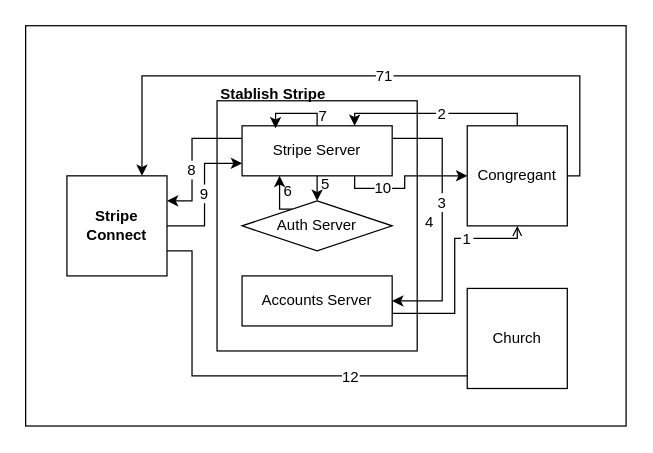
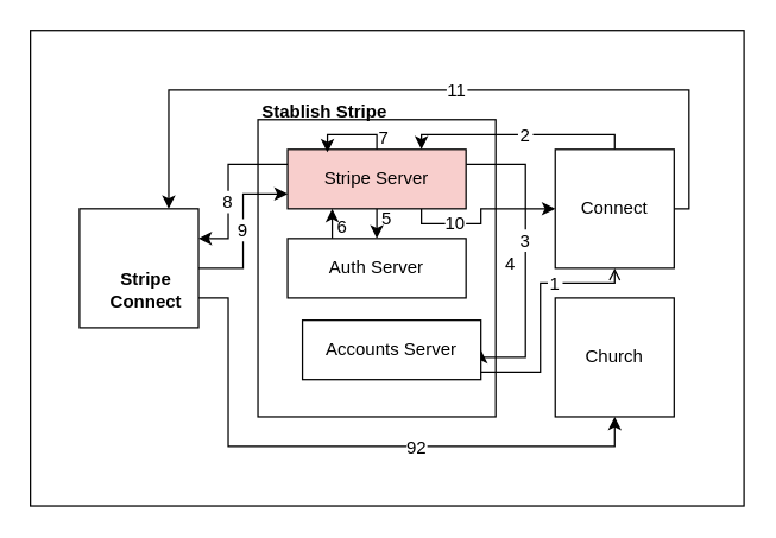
- <mxCell id="33" value="71" style="text;html=1;align=center;verticalAlign=middle;whiteSpace=wrap;rounded=1;strokeWidth=0;fillColor=#FFFFFF;fontColor=#000000;strokeColor=none;glass=0;shadow=0;" vertex="1" parent="1"><mxGeometry x="300" y="53" width="14" height="15" as="geometry" /></mxCell>
+ <mxCell id="33" value="11" style="text;html=1;align=center;verticalAlign=middle;whiteSpace=wrap;rounded=1;strokeWidth=0;fillColor=#FFFFFF;fontColor=#000000;strokeColor=none;glass=0;shadow=0;" vertex="1" parent="1"><mxGeometry x="300" y="53" width="14" height="15" as="geometry" /></mxCell>
- <mxCell id="11" value="Stripe Server" style="rounded=0;whiteSpace=wrap;html=1;" vertex="1" parent="1"><mxGeometry x="193" y="100" width="120" height="40" as="geometry" /></mxCell>
+ <mxCell id="11" value="Stripe Server" style="rounded=0;whiteSpace=wrap;html=1;fillColor=#f8cecc;" vertex="1" parent="1"><mxGeometry x="193" y="100" width="120" height="40" as="geometry" /></mxCell>
- <mxCell id="19" value="Congregant" style="rounded=0;whiteSpace=wrap;html=1;" vertex="1" parent="1"><mxGeometry x="373" y="100" width="80" height="80" as="geometry" /></mxCell>
+ <mxCell id="19" value="Connect" style="rounded=0;whiteSpace=wrap;html=1;" vertex="1" parent="1"><mxGeometry x="373" y="100" width="80" height="80" as="geometry" /></mxCell>
- <mxCell id="5" value="Stripe&lt;div&gt;Connect&lt;/div&gt;" style="text;html=1;align=center;verticalAlign=middle;whiteSpace=wrap;rounded=0;fontStyle=1" vertex="1" parent="1"><mxGeometry x="63" y="165" width="60" height="30" as="geometry" /></mxCell>
+ <mxCell id="5" value="Stripe&lt;div&gt;Connect&lt;/div&gt;" style="text;html=1;align=center;verticalAlign=middle;whiteSpace=wrap;rounded=0;fontStyle=1" vertex="1" parent="1"><mxGeometry x="68" y="180" width="60" height="30" as="geometry" /></mxCell>
- <mxCell id="13" value="Auth Server" style="rhombus;whiteSpace=wrap;html=1;" vertex="1" parent="1"><mxGeometry x="193" y="160" width="120" height="40" as="geometry" /></mxCell>
+ <mxCell id="13" value="Auth Server" style="rounded=0;whiteSpace=wrap;html=1;" vertex="1" parent="1"><mxGeometry x="193" y="160" width="120" height="40" as="geometry" /></mxCell>
- <mxCell id="15" value="Accounts Server" style="rounded=0;whiteSpace=wrap;html=1;" vertex="1" parent="1"><mxGeometry x="193" y="220" width="120" height="40" as="geometry" /></mxCell>
+ <mxCell id="15" value="Accounts Server" style="rounded=0;whiteSpace=wrap;html=1;" vertex="1" parent="1"><mxGeometry x="203" y="215" width="120" height="40" as="geometry" /></mxCell>
- <mxCell id="16" value="Church" style="rounded=0;whiteSpace=wrap;html=1;" vertex="1" parent="1"><mxGeometry x="373" y="230" width="80" height="80" as="geometry" /></mxCell>
+ <mxCell id="16" value="Church" style="rounded=0;whiteSpace=wrap;html=1;" vertex="1" parent="1"><mxGeometry x="373" y="200" width="80" height="80" as="geometry" /></mxCell>
- <mxCell id="34" value="12" style="text;html=1;align=center;verticalAlign=middle;whiteSpace=wrap;rounded=1;strokeWidth=0;fillColor=#FFFFFF;fontColor=#000000;strokeColor=none;glass=0;shadow=0;" vertex="1" parent="1"><mxGeometry x="273" y="293" width="14" height="15" as="geometry" /></mxCell>
+ <mxCell id="34" value="92" style="text;html=1;align=center;verticalAlign=middle;whiteSpace=wrap;rounded=1;strokeWidth=0;fillColor=#FFFFFF;fontColor=#000000;strokeColor=none;glass=0;shadow=0;" vertex="1" parent="1"><mxGeometry x="273" y="293" width="14" height="15" as="geometry" /></mxCell>
